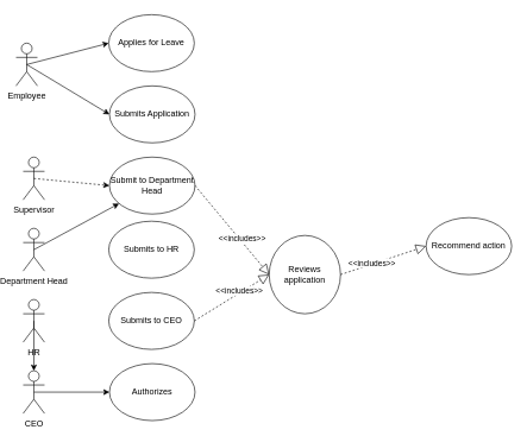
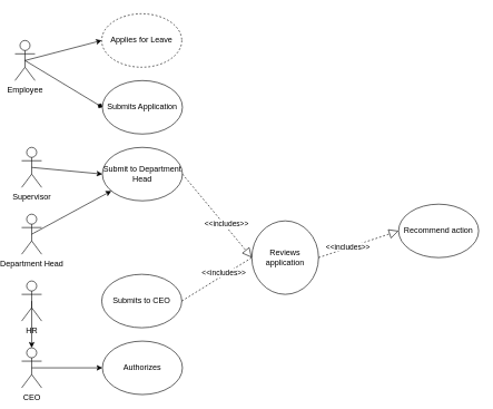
- <mxCell id="3" value="Applies for Leave" style="ellipse;whiteSpace=wrap;html=1;" parent="1" vertex="1"><mxGeometry x="150" y="20" width="120" height="80" as="geometry" /></mxCell>
+ <mxCell id="3" value="Applies for Leave" style="ellipse;whiteSpace=wrap;html=1;dashed=1;" parent="1" vertex="1"><mxGeometry x="150" y="20" width="120" height="80" as="geometry" /></mxCell>
- <mxCell id="12" value="" style="endArrow=classic;html=1;rounded=0;entryX=0;entryY=0.5;entryDx=0;entryDy=0;exitX=0.5;exitY=0.5;exitDx=0;exitDy=0;exitPerimeter=0;" edge="1" parent="1" source="2" target="4"><mxGeometry width="50" height="50" relative="1" as="geometry"><mxPoint x="70" y="110" as="sourcePoint" /><mxPoint x="120" y="60" as="targetPoint" /></mxGeometry></mxCell>
+ <mxCell id="12" value="" style="endArrow=diamond;html=1;rounded=0;entryX=0;entryY=0.5;entryDx=0;entryDy=0;exitX=0.5;exitY=0.5;exitDx=0;exitDy=0;exitPerimeter=0;" edge="1" parent="1" source="2" target="4"><mxGeometry width="50" height="50" relative="1" as="geometry"><mxPoint x="70" y="110" as="sourcePoint" /><mxPoint x="120" y="60" as="targetPoint" /></mxGeometry></mxCell>
- <mxCell id="14" value="" style="endArrow=classic;html=1;rounded=0;exitX=0.5;exitY=0.5;exitDx=0;exitDy=0;exitPerimeter=0;entryX=0;entryY=0.5;entryDx=0;entryDy=0;dashed=1;" edge="1" parent="1" source="5" target="13"><mxGeometry width="50" height="50" relative="1" as="geometry"><mxPoint x="50" y="260" as="sourcePoint" /><mxPoint x="100" y="210" as="targetPoint" /></mxGeometry></mxCell>
+ <mxCell id="14" value="" style="endArrow=classic;html=1;rounded=0;exitX=0.5;exitY=0.5;exitDx=0;exitDy=0;exitPerimeter=0;entryX=0;entryY=0.5;entryDx=0;entryDy=0;" edge="1" parent="1" source="5" target="13"><mxGeometry width="50" height="50" relative="1" as="geometry"><mxPoint x="50" y="260" as="sourcePoint" /><mxPoint x="100" y="210" as="targetPoint" /></mxGeometry></mxCell>
- <mxCell id="19" value="Submits to HR" style="ellipse;whiteSpace=wrap;html=1;" vertex="1" parent="1"><mxGeometry x="150" y="310" width="120" height="80" as="geometry" /></mxCell>
- <mxCell id="25" value="" style="endArrow=block;dashed=1;endFill=0;endSize=12;html=1;rounded=0;entryX=0;entryY=0.5;entryDx=0;entryDy=0;exitX=1;exitY=0.5;exitDx=0;exitDy=0;" edge="1" parent="1" source="23" target="6"><mxGeometry width="160" relative="1" as="geometry"><mxPoint x="290" y="455" as="sourcePoint" /><mxPoint x="394" y="565" as="targetPoint" /></mxGeometry></mxCell>
+ <mxCell id="25" value="" style="endArrow=none;dashed=1;endFill=0;endSize=12;html=1;rounded=0;entryX=0;entryY=0.5;entryDx=0;entryDy=0;exitX=1;exitY=0.5;exitDx=0;exitDy=0;" edge="1" parent="1" source="23" target="6"><mxGeometry width="160" relative="1" as="geometry"><mxPoint x="290" y="455" as="sourcePoint" /><mxPoint x="394" y="565" as="targetPoint" /></mxGeometry></mxCell>
